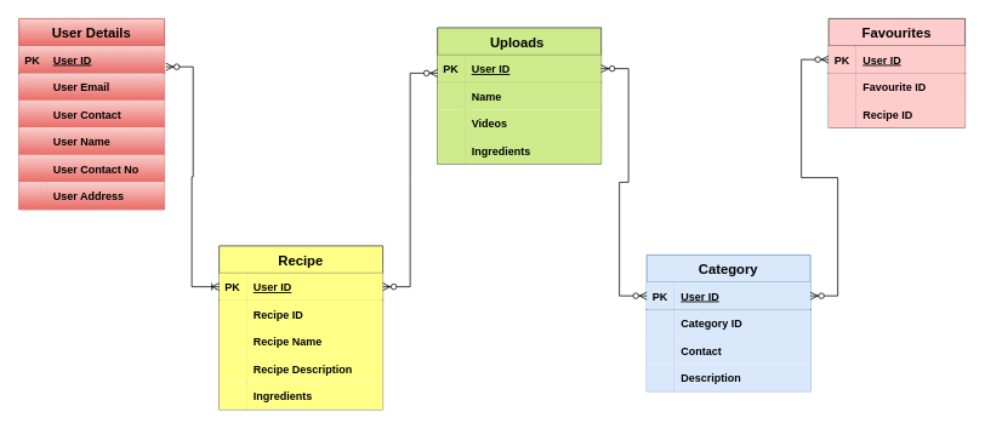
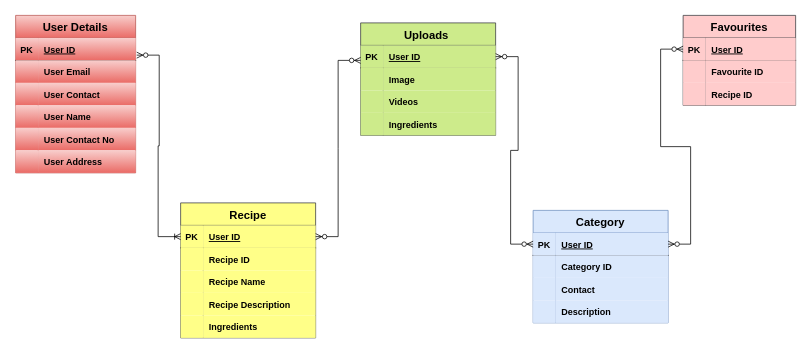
- <mxCell id="56" value="Name" style="shape=partialRectangle;connectable=0;fillColor=#cdeb8b;top=0;left=0;bottom=0;right=0;align=left;spacingLeft=6;overflow=hidden;strokeColor=#36393d;fontStyle=1" vertex="1" parent="54"><mxGeometry x="30" width="150" height="30" as="geometry"><mxRectangle width="150" height="30" as="alternateBounds" /></mxGeometry></mxCell>
+ <mxCell id="56" value="Image" style="shape=partialRectangle;connectable=0;fillColor=#cdeb8b;top=0;left=0;bottom=0;right=0;align=left;spacingLeft=6;overflow=hidden;strokeColor=#36393d;fontStyle=1" vertex="1" parent="54"><mxGeometry x="30" width="150" height="30" as="geometry"><mxRectangle width="150" height="30" as="alternateBounds" /></mxGeometry></mxCell>
